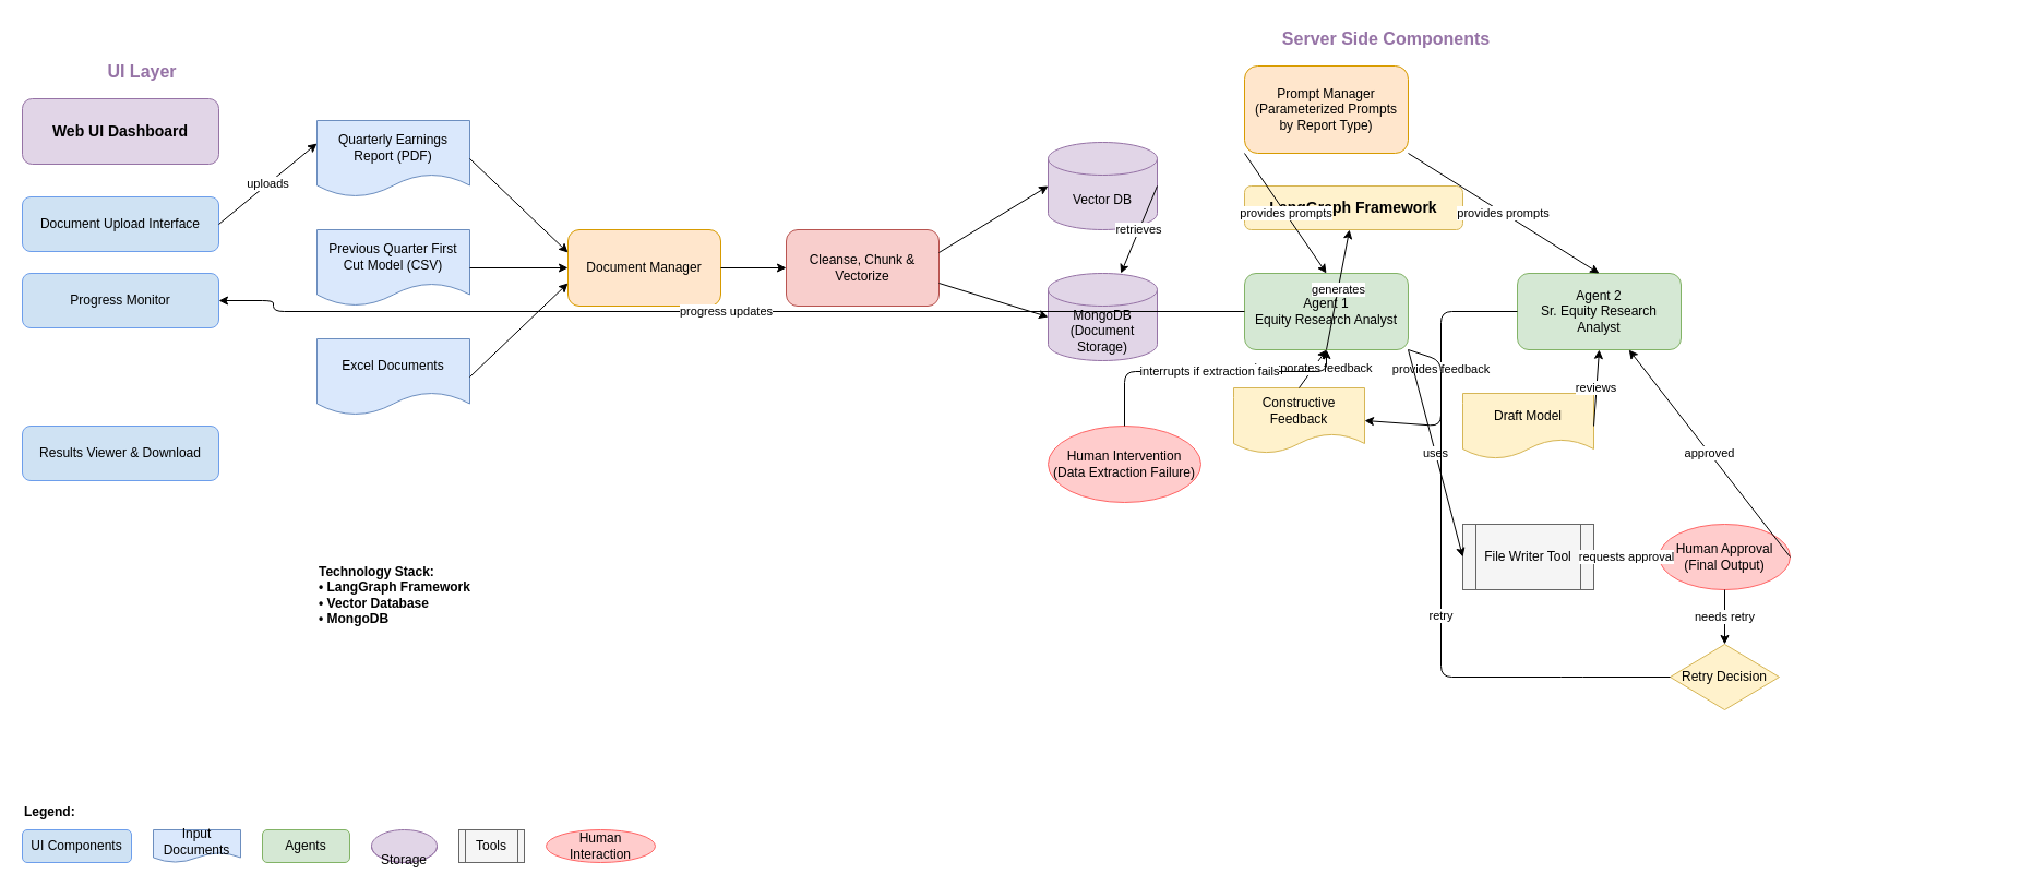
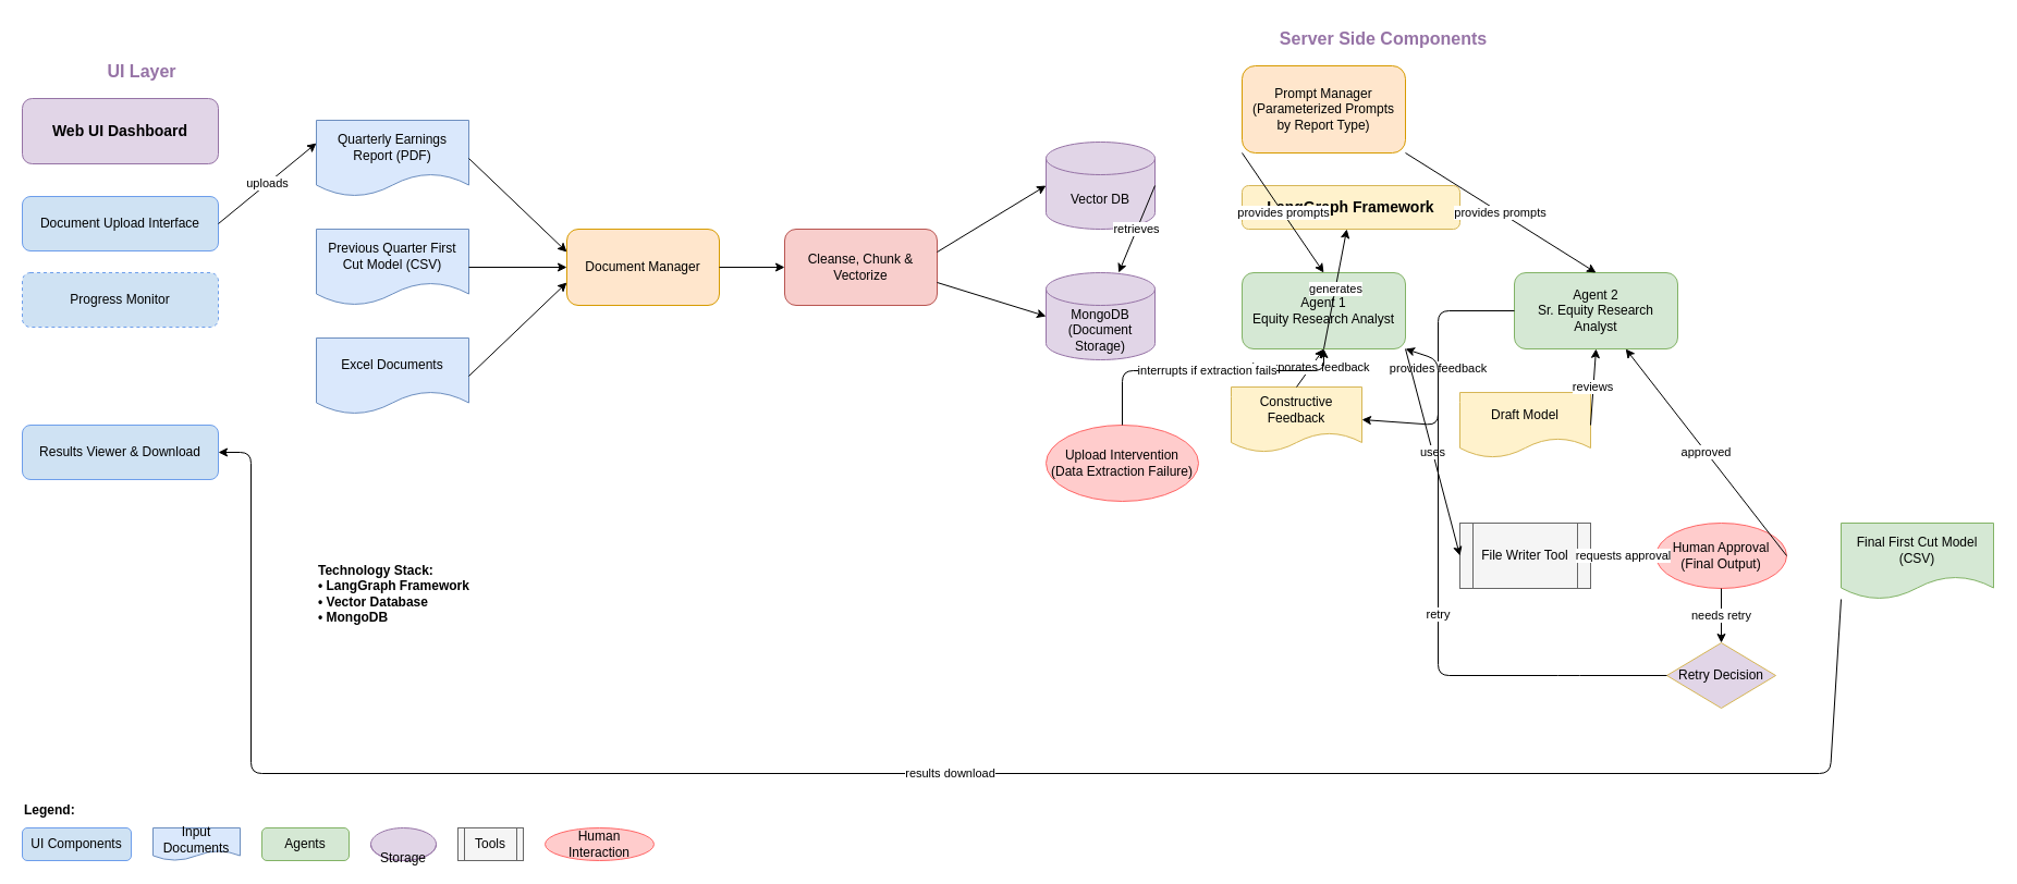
- <mxCell id="4" value="Progress Monitor" style="rounded=1;whiteSpace=wrap;html=1;fillColor=#cfe2f3;strokeColor=#6d9eeb;" vertex="1" parent="1"><mxGeometry x="20" y="250" width="180" height="50" as="geometry" /></mxCell>
+ <mxCell id="4" value="Progress Monitor" style="rounded=1;whiteSpace=wrap;html=1;fillColor=#cfe2f3;strokeColor=#6d9eeb;dashed=1;" vertex="1" parent="1"><mxGeometry x="20" y="250" width="180" height="50" as="geometry" /></mxCell>
- <mxCell id="44" value="progress updates" style="endArrow=classic;html=1;exitX=0;exitY=0.5;exitDx=0;exitDy=0;entryX=1;entryY=0.5;entryDx=0;entryDy=0;" edge="1" parent="1" source="15" target="4"><mxGeometry width="50" height="50" relative="1" as="geometry"><mxPoint x="1130" y="285" as="sourcePoint" /><mxPoint x="210" y="275" as="targetPoint" /><Array as="points"><mxPoint x="250" y="285" /><mxPoint x="250" y="275" /></Array></mxGeometry></mxCell>
- <mxCell id="42" value="retry" style="endArrow=none;html=1;exitX=0;exitY=0.5;exitDx=0;exitDy=0;entryX=1;entryY=1;entryDx=0;entryDy=0;" edge="1" parent="1" source="23" target="15"><mxGeometry width="50" height="50" relative="1" as="geometry"><mxPoint x="1520" y="620" as="sourcePoint" /><mxPoint x="1300" y="330" as="targetPoint" /><Array as="points"><mxPoint x="1440" y="620" /><mxPoint x="1320" y="620" /><mxPoint x="1320" y="330" /></Array></mxGeometry></mxCell>
+ <mxCell id="42" value="retry" style="endArrow=classic;html=1;exitX=0;exitY=0.5;exitDx=0;exitDy=0;entryX=1;entryY=1;entryDx=0;entryDy=0;" edge="1" parent="1" source="23" target="15"><mxGeometry width="50" height="50" relative="1" as="geometry"><mxPoint x="1520" y="620" as="sourcePoint" /><mxPoint x="1300" y="330" as="targetPoint" /><Array as="points"><mxPoint x="1440" y="620" /><mxPoint x="1320" y="620" /><mxPoint x="1320" y="330" /></Array></mxGeometry></mxCell>
- <mxCell id="20" value="Human Intervention&#10;(Data Extraction Failure)" style="ellipse;whiteSpace=wrap;html=1;fillColor=#ffcccc;strokeColor=#ff6666;" vertex="1" parent="1"><mxGeometry x="960" y="390" width="140" height="70" as="geometry" /></mxCell>
+ <mxCell id="20" value="Upload Intervention&#10;(Data Extraction Failure)" style="ellipse;whiteSpace=wrap;html=1;fillColor=#ffcccc;strokeColor=#ff6666;" vertex="1" parent="1"><mxGeometry x="960" y="390" width="140" height="70" as="geometry" /></mxCell>
+ <mxCell id="22" value="Final First Cut Model (CSV)" style="shape=document;whiteSpace=wrap;html=1;boundedLbl=1;fillColor=#d5e8d4;strokeColor=#82b366;" vertex="1" parent="1"><mxGeometry x="1690" y="480" width="140" height="70" as="geometry" /></mxCell>
- <mxCell id="23" value="Retry Decision" style="rhombus;whiteSpace=wrap;html=1;fillColor=#fff2cc;strokeColor=#d6b656;" vertex="1" parent="1"><mxGeometry x="1530" y="590" width="100" height="60" as="geometry" /></mxCell>
+ <mxCell id="23" value="Retry Decision" style="rhombus;whiteSpace=wrap;html=1;fillColor=#e1d5e7;strokeColor=#d6b656;" vertex="1" parent="1"><mxGeometry x="1530" y="590" width="100" height="60" as="geometry" /></mxCell>
+ <mxCell id="45" value="results download" style="endArrow=classic;html=1;exitX=0;exitY=1;exitDx=0;exitDy=0;entryX=1;entryY=0.5;entryDx=0;entryDy=0;" edge="1" parent="1" source="22" target="5"><mxGeometry width="50" height="50" relative="1" as="geometry"><mxPoint x="1680" y="560" as="sourcePoint" /><mxPoint x="210" y="415" as="targetPoint" /><Array as="points"><mxPoint x="1680" y="710" /><mxPoint x="230" y="710" /><mxPoint x="230" y="415" /></Array></mxGeometry></mxCell>
